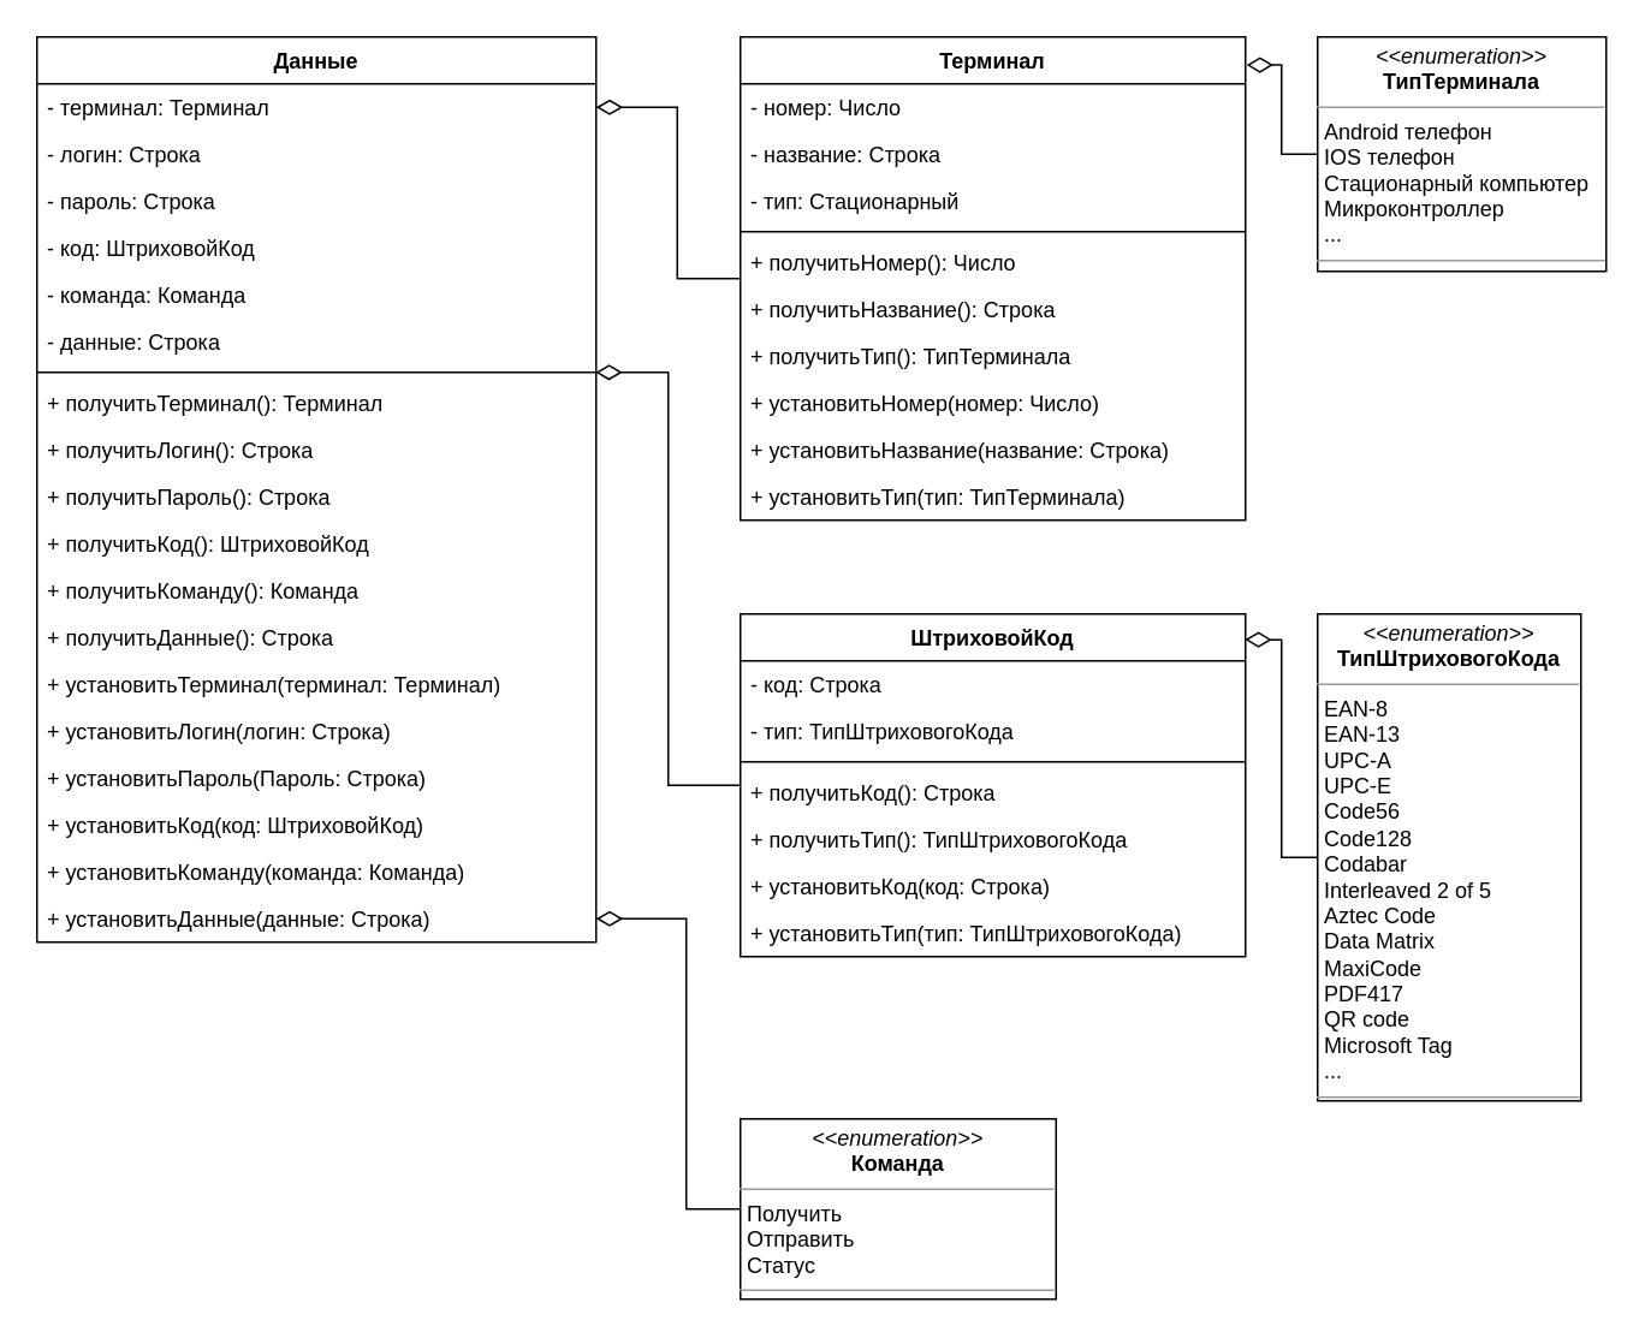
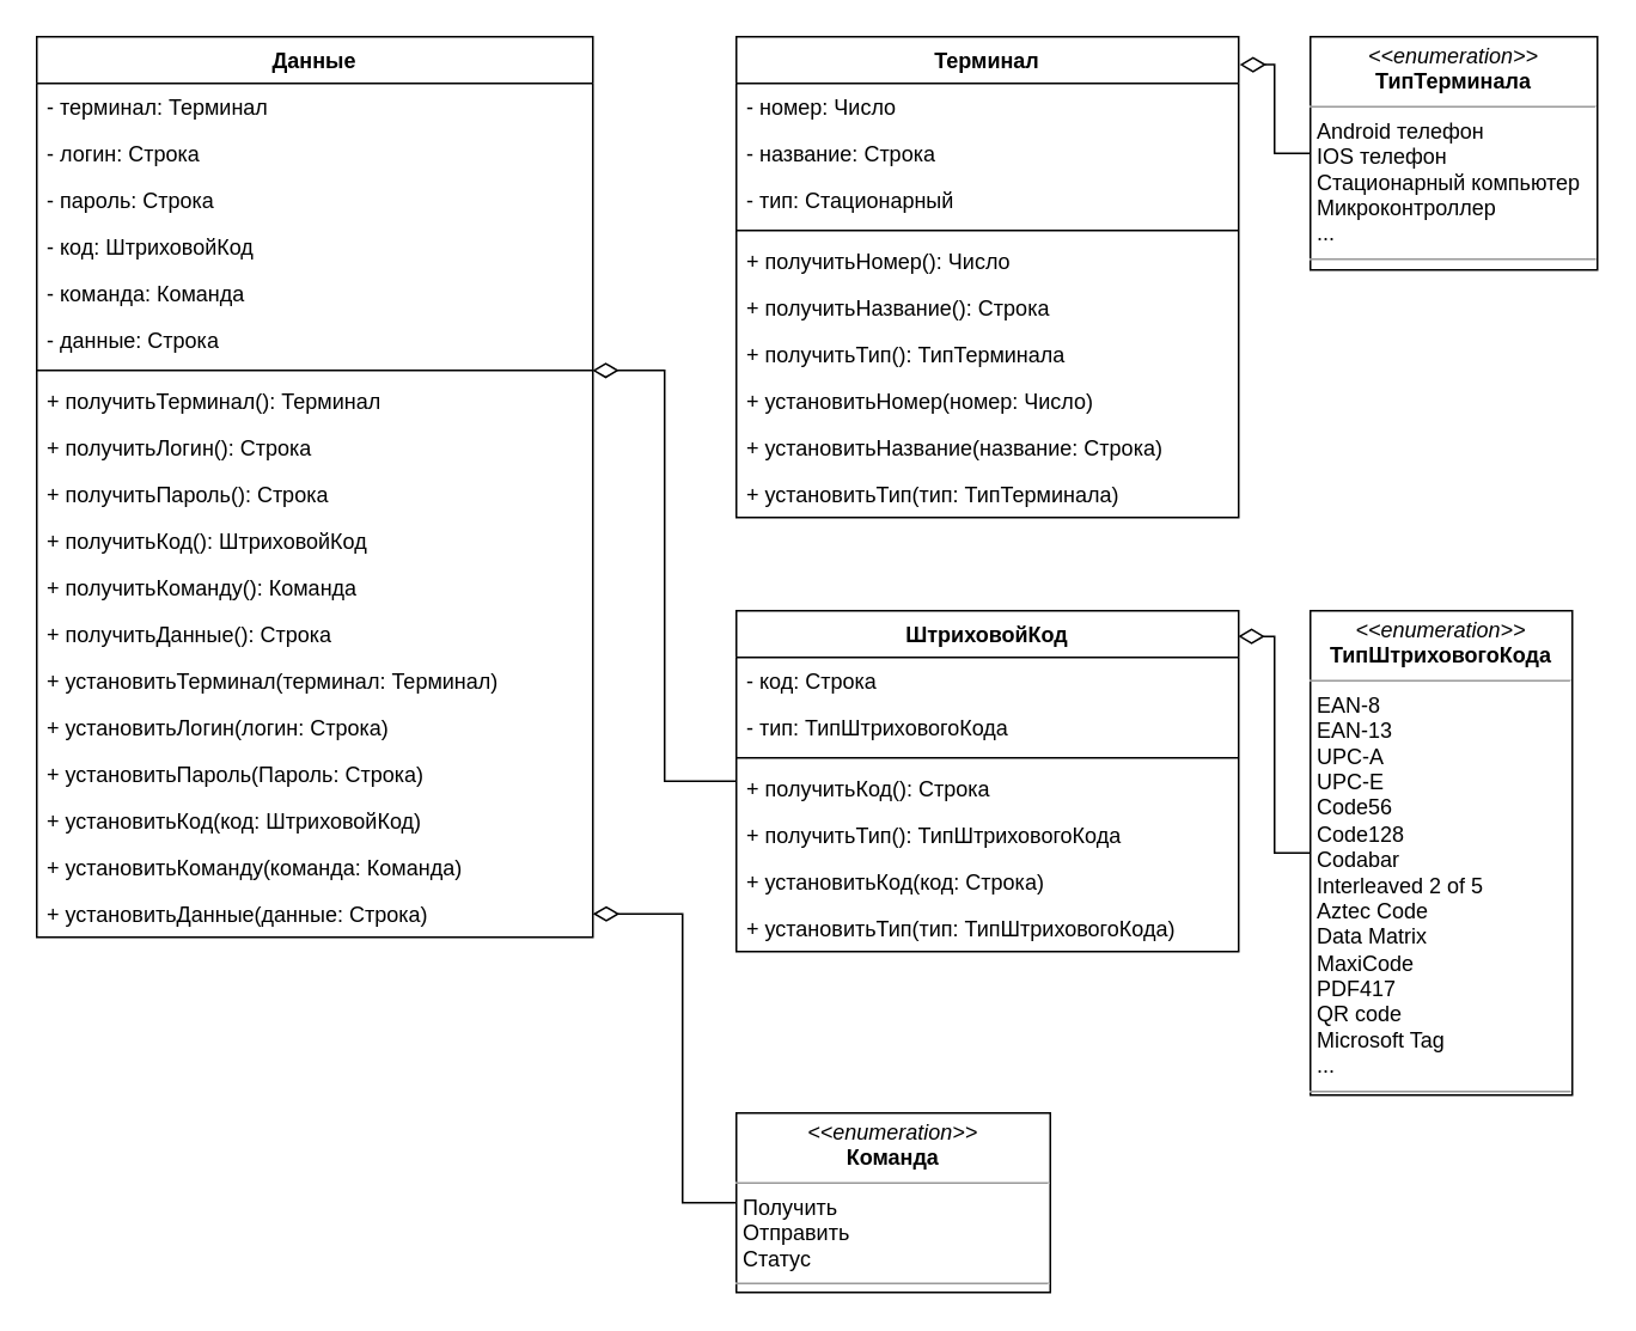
- <mxCell id="6" style="edgeStyle=orthogonalEdgeStyle;rounded=0;jumpSize=6;orthogonalLoop=1;jettySize=auto;html=1;entryX=1;entryY=0.5;entryDx=0;entryDy=0;startSize=52;endArrow=diamondThin;endFill=0;endSize=12;" edge="1" parent="1" source="7" target="30"><mxGeometry relative="1" as="geometry" /></mxCell>
